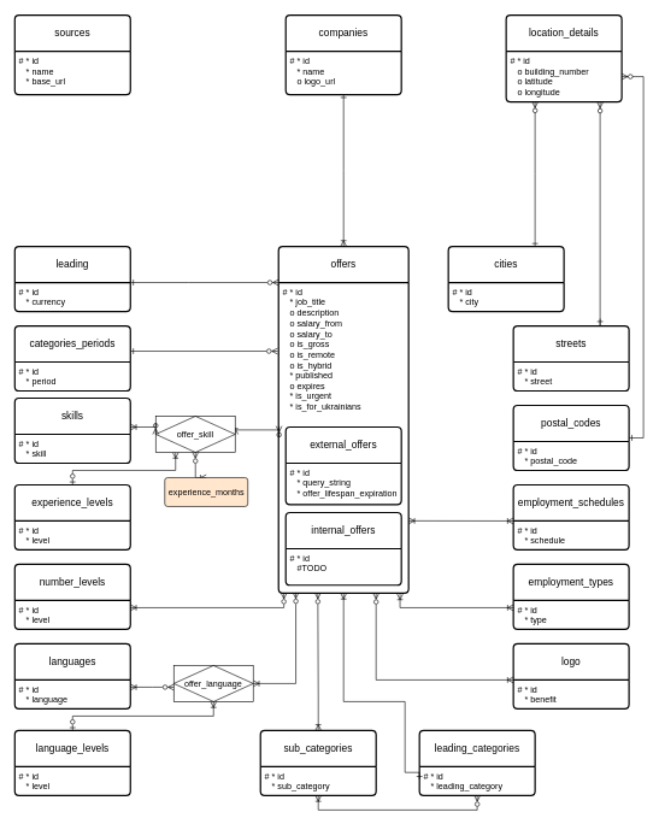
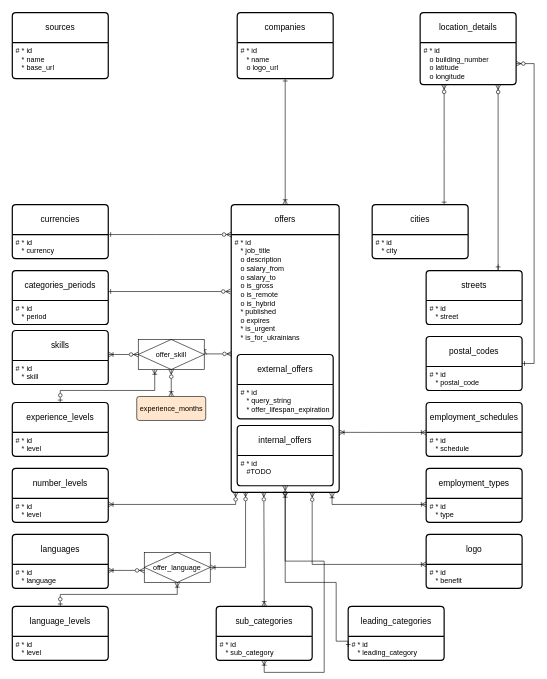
- <mxCell id="6" value="leading" style="swimlane;childLayout=stackLayout;horizontal=1;startSize=50;horizontalStack=0;rounded=1;fontSize=14;fontStyle=0;strokeWidth=2;resizeParent=0;resizeLast=1;shadow=0;dashed=0;align=center;arcSize=4;whiteSpace=wrap;html=1;" parent="1" vertex="1"><mxGeometry x="20" y="340" width="160" height="90" as="geometry" /></mxCell>
+ <mxCell id="6" value="currencies" style="swimlane;childLayout=stackLayout;horizontal=1;startSize=50;horizontalStack=0;rounded=1;fontSize=14;fontStyle=0;strokeWidth=2;resizeParent=0;resizeLast=1;shadow=0;dashed=0;align=center;arcSize=4;whiteSpace=wrap;html=1;" parent="1" vertex="1"><mxGeometry x="20" y="340" width="160" height="90" as="geometry" /></mxCell>
- <mxCell id="62" value="offer_skill" style="shape=associativeEntity;whiteSpace=wrap;html=1;align=center;" vertex="1" parent="1"><mxGeometry x="215" y="575" width="110" height="50" as="geometry" /></mxCell>
+ <mxCell id="62" value="offer_skill" style="shape=associativeEntity;whiteSpace=wrap;html=1;align=center;" vertex="1" parent="1"><mxGeometry x="230" y="565" width="110" height="50" as="geometry" /></mxCell>
- <mxCell id="57" style="edgeStyle=orthogonalEdgeStyle;rounded=0;orthogonalLoop=1;jettySize=auto;html=1;exitX=0.5;exitY=1;exitDx=0;exitDy=0;entryX=0.5;entryY=1;entryDx=0;entryDy=0;startArrow=ERoneToMany;startFill=0;endArrow=ERzeroToMany;endFill=0;" parent="1" source="55" target="53" edge="1"><mxGeometry relative="1" as="geometry" /></mxCell>
+ <mxCell id="57" style="edgeStyle=orthogonalEdgeStyle;rounded=0;orthogonalLoop=1;jettySize=auto;html=1;exitX=0.5;exitY=1;exitDx=0;exitDy=0;startArrow=ERoneToMany;startFill=0;endArrow=ERzeroToMany;endFill=0;" parent="1" source="55" target="32" edge="1"><mxGeometry relative="1" as="geometry" /></mxCell>
